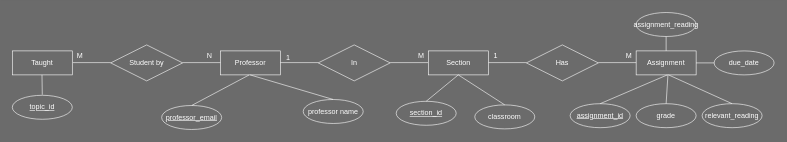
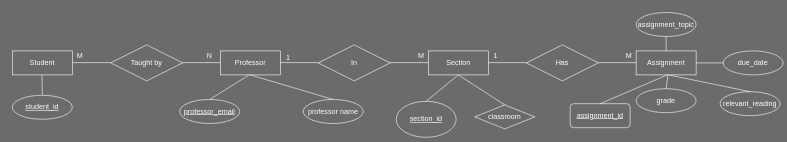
- <mxCell id="38" value="assignment_reading" style="ellipse;whiteSpace=wrap;html=1;align=center;strokeColor=#FFFFFF;fillColor=none;fontColor=#FFFFFF;" vertex="1" parent="1"><mxGeometry x="1060" y="20" width="100" height="40" as="geometry" /></mxCell>
+ <mxCell id="38" value="assignment_topic" style="ellipse;whiteSpace=wrap;html=1;align=center;strokeColor=#FFFFFF;fillColor=none;fontColor=#FFFFFF;" vertex="1" parent="1"><mxGeometry x="1060" y="20" width="100" height="40" as="geometry" /></mxCell>
- <mxCell id="4" value="Taught" style="whiteSpace=wrap;html=1;align=center;strokeColor=#FFFFFF;fillColor=none;fontColor=#FFFFFF;" parent="1" vertex="1"><mxGeometry x="20" y="84" width="100" height="40" as="geometry" /></mxCell>
+ <mxCell id="4" value="Student" style="whiteSpace=wrap;html=1;align=center;strokeColor=#FFFFFF;fillColor=none;fontColor=#FFFFFF;" parent="1" vertex="1"><mxGeometry x="20" y="84" width="100" height="40" as="geometry" /></mxCell>
- <mxCell id="10" value="Student by" style="shape=rhombus;perimeter=rhombusPerimeter;whiteSpace=wrap;html=1;align=center;strokeColor=#FFFFFF;fillColor=none;fontColor=#FFFFFF;" vertex="1" parent="1"><mxGeometry x="184" y="74" width="120" height="60" as="geometry" /></mxCell>
+ <mxCell id="10" value="Taught by" style="shape=rhombus;perimeter=rhombusPerimeter;whiteSpace=wrap;html=1;align=center;strokeColor=#FFFFFF;fillColor=none;fontColor=#FFFFFF;" vertex="1" parent="1"><mxGeometry x="184" y="74" width="120" height="60" as="geometry" /></mxCell>
- <mxCell id="37" value="due_date" style="ellipse;whiteSpace=wrap;html=1;align=center;strokeColor=#FFFFFF;fillColor=none;fontColor=#FFFFFF;" vertex="1" parent="1"><mxGeometry x="1190" y="84" width="100" height="40" as="geometry" /></mxCell>
+ <mxCell id="37" value="due_date" style="ellipse;whiteSpace=wrap;html=1;align=center;strokeColor=#FFFFFF;fillColor=none;fontColor=#FFFFFF;" vertex="1" parent="1"><mxGeometry x="1205" y="84" width="100" height="40" as="geometry" /></mxCell>
- <mxCell id="3" value="topic_id" style="ellipse;whiteSpace=wrap;html=1;align=center;fontStyle=4;strokeColor=#FFFFFF;fillColor=none;fontColor=#FFFFFF;" parent="1" vertex="1"><mxGeometry x="20" y="158" width="100" height="40" as="geometry" /></mxCell>
+ <mxCell id="3" value="student_id" style="ellipse;whiteSpace=wrap;html=1;align=center;fontStyle=4;strokeColor=#FFFFFF;fillColor=none;fontColor=#FFFFFF;" parent="1" vertex="1"><mxGeometry x="20" y="158" width="100" height="40" as="geometry" /></mxCell>
- <mxCell id="21" value="section_id" style="ellipse;whiteSpace=wrap;html=1;align=center;fontStyle=4;strokeColor=#FFFFFF;fillColor=none;fontColor=#FFFFFF;" vertex="1" parent="1"><mxGeometry x="660" y="168" width="100" height="40" as="geometry" /></mxCell>
+ <mxCell id="21" value="section_id" style="ellipse;whiteSpace=wrap;html=1;align=center;fontStyle=4;strokeColor=#FFFFFF;fillColor=none;fontColor=#FFFFFF;" vertex="1" parent="1"><mxGeometry x="660" y="168" width="100" height="60" as="geometry" /></mxCell>
- <mxCell id="7" value="assignment_id" style="ellipse;whiteSpace=wrap;html=1;align=center;fontStyle=4;strokeColor=#FFFFFF;fillColor=none;fontColor=#FFFFFF;" vertex="1" parent="1"><mxGeometry x="950" y="172" width="100" height="40" as="geometry" /></mxCell>
+ <mxCell id="7" value="assignment_id" style="whiteSpace=wrap;html=1;align=center;fontStyle=4;strokeColor=#FFFFFF;fillColor=none;fontColor=#FFFFFF;rounded=1;" vertex="1" parent="1"><mxGeometry x="950" y="172" width="100" height="40" as="geometry" /></mxCell>
- <mxCell id="2" value="grade" style="ellipse;whiteSpace=wrap;html=1;align=center;strokeColor=#FFFFFF;fillColor=none;fontColor=#FFFFFF;" parent="1" vertex="1"><mxGeometry x="1060" y="172" width="100" height="40" as="geometry" /></mxCell>
+ <mxCell id="2" value="grade" style="ellipse;whiteSpace=wrap;html=1;align=center;strokeColor=#FFFFFF;fillColor=none;fontColor=#FFFFFF;" parent="1" vertex="1"><mxGeometry x="1060" y="147" width="100" height="40" as="geometry" /></mxCell>
- <mxCell id="14" value="relevant_reading" style="ellipse;whiteSpace=wrap;html=1;align=center;strokeColor=#FFFFFF;fillColor=none;fontColor=#FFFFFF;" vertex="1" parent="1"><mxGeometry x="1170" y="172" width="100" height="40" as="geometry" /></mxCell>
+ <mxCell id="14" value="relevant_reading" style="ellipse;whiteSpace=wrap;html=1;align=center;strokeColor=#FFFFFF;fillColor=none;fontColor=#FFFFFF;" vertex="1" parent="1"><mxGeometry x="1200" y="152" width="100" height="40" as="geometry" /></mxCell>
- <mxCell id="13" value="&lt;u&gt;professor_email&lt;/u&gt;" style="ellipse;whiteSpace=wrap;html=1;align=center;strokeColor=#FFFFFF;fillColor=none;fontColor=#FFFFFF;" vertex="1" parent="1"><mxGeometry x="269" y="175" width="100" height="40" as="geometry" /></mxCell>
+ <mxCell id="13" value="&lt;u&gt;professor_email&lt;/u&gt;" style="ellipse;whiteSpace=wrap;html=1;align=center;strokeColor=#FFFFFF;fillColor=none;fontColor=#FFFFFF;" vertex="1" parent="1"><mxGeometry x="299" y="165" width="100" height="40" as="geometry" /></mxCell>
- <mxCell id="12" value="classroom" style="ellipse;whiteSpace=wrap;html=1;align=center;strokeColor=#FFFFFF;fillColor=none;fontColor=#FFFFFF;" vertex="1" parent="1"><mxGeometry x="791" y="174" width="100" height="40" as="geometry" /></mxCell>
+ <mxCell id="12" value="classroom" style="rhombus;whiteSpace=wrap;html=1;align=center;strokeColor=#FFFFFF;fillColor=none;fontColor=#FFFFFF;" vertex="1" parent="1"><mxGeometry x="791" y="174" width="100" height="40" as="geometry" /></mxCell>
